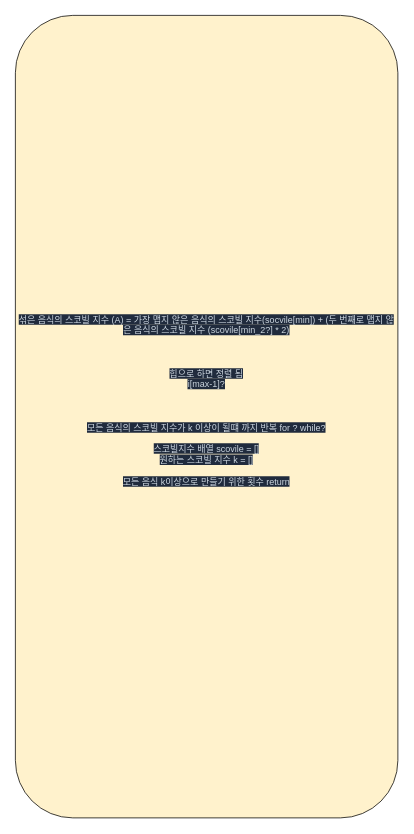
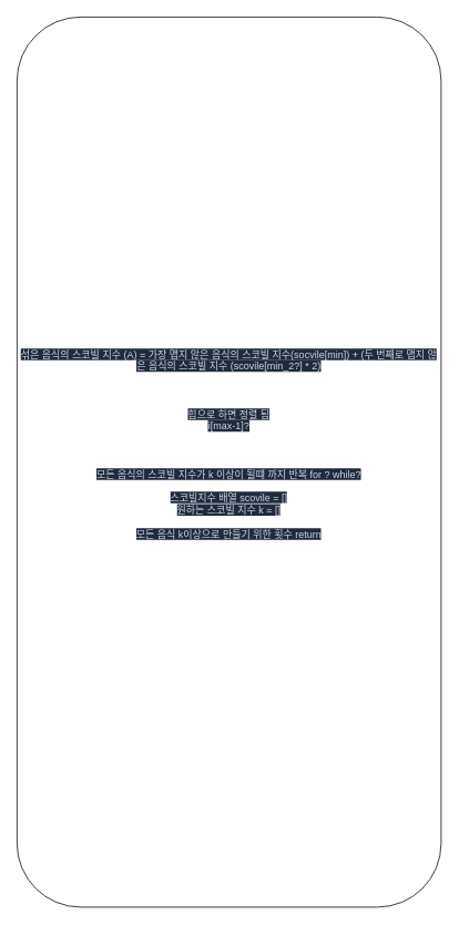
- <mxCell id="2" value="&lt;span style=&quot;color: rgb(205 , 215 , 224) ; font-family: &amp;#34;hack&amp;#34; , &amp;#34;menlo&amp;#34; , &amp;#34;monaco&amp;#34; , &amp;#34;consolas&amp;#34; , &amp;#34;courier new&amp;#34; , monospace , &amp;#34;맑은 고딕&amp;#34; , &amp;#34;malgun gothic&amp;#34; , , &amp;#34;dotum&amp;#34; , sans-serif ; font-size: inherit ; background-color: rgb(32 , 43 , 61) ; text-align: left&quot;&gt;섞은 음식의 스코빌 지수 (A) = 가장 맵지 않은 음식의 스코빌 지수(socvile[min]) + (두 번째로 맵지 않은 음식의 스코빌 지수 (scovile[min_2?] * 2)&lt;br&gt;&lt;br&gt;&lt;br&gt;&lt;br&gt;힙으로 하면 정렬 됨&lt;br&gt;i[max-1]?&lt;br&gt;&lt;br&gt;&lt;br&gt;&lt;br&gt;모든 음식의 스코빌 지수가 k 이상이 될떄 까지 반복 for ? while?&lt;br&gt;&lt;br&gt;스코빌지수 배열 scovile = []&lt;br&gt;원하는 스코빌 지수 k = []&lt;br&gt;&lt;br&gt;모든 음식 k이상으로 만들기 위한 횟수 return&lt;br&gt;&lt;br&gt;&lt;br&gt;&lt;br&gt;&lt;/span&gt;" style="rounded=1;whiteSpace=wrap;html=1;fontSize=12;glass=0;strokeWidth=1;shadow=0;fillColor=#fff2cc;" parent="1" vertex="1"><mxGeometry x="20" y="20" width="510" height="1070" as="geometry" /></mxCell>
+ <mxCell id="2" value="&lt;span style=&quot;color: rgb(205 , 215 , 224) ; font-family: &amp;#34;hack&amp;#34; , &amp;#34;menlo&amp;#34; , &amp;#34;monaco&amp;#34; , &amp;#34;consolas&amp;#34; , &amp;#34;courier new&amp;#34; , monospace , &amp;#34;맑은 고딕&amp;#34; , &amp;#34;malgun gothic&amp;#34; , , &amp;#34;dotum&amp;#34; , sans-serif ; font-size: inherit ; background-color: rgb(32 , 43 , 61) ; text-align: left&quot;&gt;섞은 음식의 스코빌 지수 (A) = 가장 맵지 않은 음식의 스코빌 지수(socvile[min]) + (두 번째로 맵지 않은 음식의 스코빌 지수 (scovile[min_2?] * 2)&lt;br&gt;&lt;br&gt;&lt;br&gt;&lt;br&gt;힙으로 하면 정렬 됨&lt;br&gt;i[max-1]?&lt;br&gt;&lt;br&gt;&lt;br&gt;&lt;br&gt;모든 음식의 스코빌 지수가 k 이상이 될떄 까지 반복 for ? while?&lt;br&gt;&lt;br&gt;스코빌지수 배열 scovile = []&lt;br&gt;원하는 스코빌 지수 k = []&lt;br&gt;&lt;br&gt;모든 음식 k이상으로 만들기 위한 횟수 return&lt;br&gt;&lt;br&gt;&lt;br&gt;&lt;br&gt;&lt;/span&gt;" style="rounded=1;whiteSpace=wrap;html=1;fontSize=12;glass=0;strokeWidth=1;shadow=0;" parent="1" vertex="1"><mxGeometry x="20" y="20" width="510" height="1070" as="geometry" /></mxCell>
